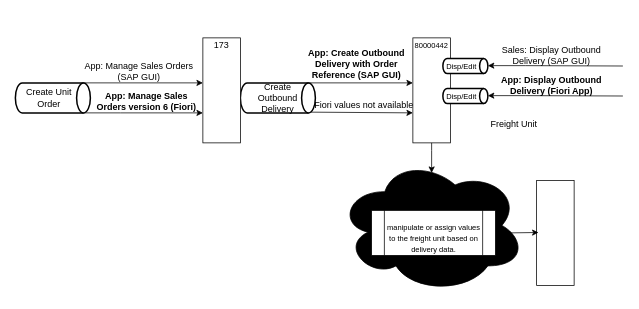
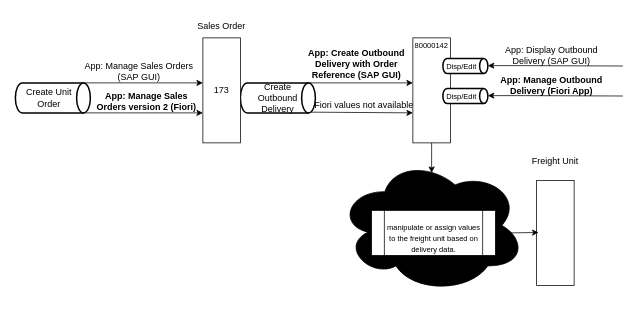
+ <mxCell id="10" value="Sales Order" style="text;html=1;align=center;verticalAlign=middle;whiteSpace=wrap;rounded=0;" parent="1" vertex="1"><mxGeometry x="255" y="20" width="80" height="30" as="geometry" /></mxCell>
- <mxCell id="25" value="173" style="text;html=1;align=center;verticalAlign=middle;whiteSpace=wrap;rounded=0;" parent="1" vertex="1"><mxGeometry x="280" y="50" width="30" height="20" as="geometry" /></mxCell>
+ <mxCell id="25" value="173" style="text;html=1;align=center;verticalAlign=middle;whiteSpace=wrap;rounded=0;" parent="1" vertex="1"><mxGeometry x="280" y="110" width="30" height="20" as="geometry" /></mxCell>
- <mxCell id="26" value="&lt;font style=&quot;font-size: 10px;&quot;&gt;80000442&lt;/font&gt;" style="text;html=1;align=center;verticalAlign=middle;whiteSpace=wrap;rounded=0;" parent="1" vertex="1"><mxGeometry x="550" y="50" width="50" height="20" as="geometry" /></mxCell>
+ <mxCell id="26" value="&lt;font style=&quot;font-size: 10px;&quot;&gt;80000142&lt;/font&gt;" style="text;html=1;align=center;verticalAlign=middle;whiteSpace=wrap;rounded=0;" parent="1" vertex="1"><mxGeometry x="550" y="50" width="50" height="20" as="geometry" /></mxCell>
- <mxCell id="19" value="Sales: Display Outbound Delivery (SAP GUI)" style="text;html=1;align=center;verticalAlign=middle;whiteSpace=wrap;rounded=0;" parent="1" vertex="1"><mxGeometry x="660" y="47.5" width="150" height="50" as="geometry" /></mxCell>
+ <mxCell id="19" value="App: Display Outbound Delivery (SAP GUI)" style="text;html=1;align=center;verticalAlign=middle;whiteSpace=wrap;rounded=0;" parent="1" vertex="1"><mxGeometry x="660" y="47.5" width="150" height="50" as="geometry" /></mxCell>
- <mxCell id="21" value="&lt;b&gt;App: Display Outbound Delivery (Fiori App)&lt;/b&gt;" style="text;html=1;align=center;verticalAlign=middle;whiteSpace=wrap;rounded=0;" parent="1" vertex="1"><mxGeometry x="660" y="87.5" width="150" height="50" as="geometry" /></mxCell>
+ <mxCell id="21" value="&lt;b&gt;App: Manage Outbound Delivery (Fiori App)&lt;/b&gt;" style="text;html=1;align=center;verticalAlign=middle;whiteSpace=wrap;rounded=0;" parent="1" vertex="1"><mxGeometry x="660" y="87.5" width="150" height="50" as="geometry" /></mxCell>
- <mxCell id="22" value="&lt;b&gt;App: Manage Sales Orders version 6 (Fiori)&lt;/b&gt;" style="text;html=1;align=center;verticalAlign=middle;whiteSpace=wrap;rounded=0;" parent="1" vertex="1"><mxGeometry x="120" y="115" width="150" height="40" as="geometry" /></mxCell>
+ <mxCell id="22" value="&lt;b&gt;App: Manage Sales Orders version 2 (Fiori)&lt;/b&gt;" style="text;html=1;align=center;verticalAlign=middle;whiteSpace=wrap;rounded=0;" parent="1" vertex="1"><mxGeometry x="120" y="115" width="150" height="40" as="geometry" /></mxCell>
- <mxCell id="32" value="Freight Unit" style="text;html=1;align=center;verticalAlign=middle;whiteSpace=wrap;rounded=0;" parent="1" vertex="1"><mxGeometry x="645" y="150" width="80" height="30" as="geometry" /></mxCell>
+ <mxCell id="32" value="Freight Unit" style="text;html=1;align=center;verticalAlign=middle;whiteSpace=wrap;rounded=0;" parent="1" vertex="1"><mxGeometry x="700" y="200" width="80" height="30" as="geometry" /></mxCell>
